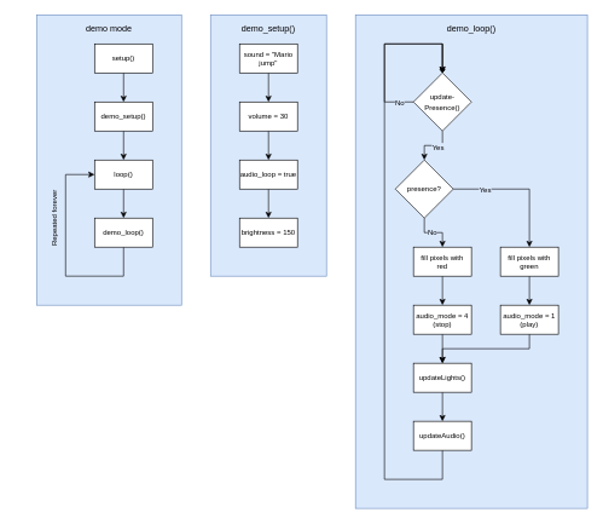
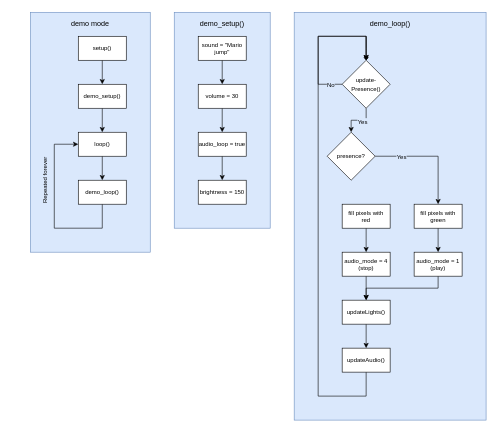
- <mxCell id="18" style="edgeStyle=orthogonalEdgeStyle;rounded=0;orthogonalLoop=1;jettySize=auto;html=1;exitX=0.5;exitY=1;exitDx=0;exitDy=0;entryX=0.5;entryY=0;entryDx=0;entryDy=0;" edge="1" parent="1" source="22" target="24"><mxGeometry relative="1" as="geometry" /></mxCell>
- <mxCell id="19" value="No" style="edgeLabel;html=1;align=center;verticalAlign=middle;resizable=0;points=[];labelBackgroundColor=#dae8fc;fontSize=10;" vertex="1" connectable="0" parent="18"><mxGeometry x="-0.091" y="1" relative="1" as="geometry"><mxPoint as="offset" /></mxGeometry></mxCell>
